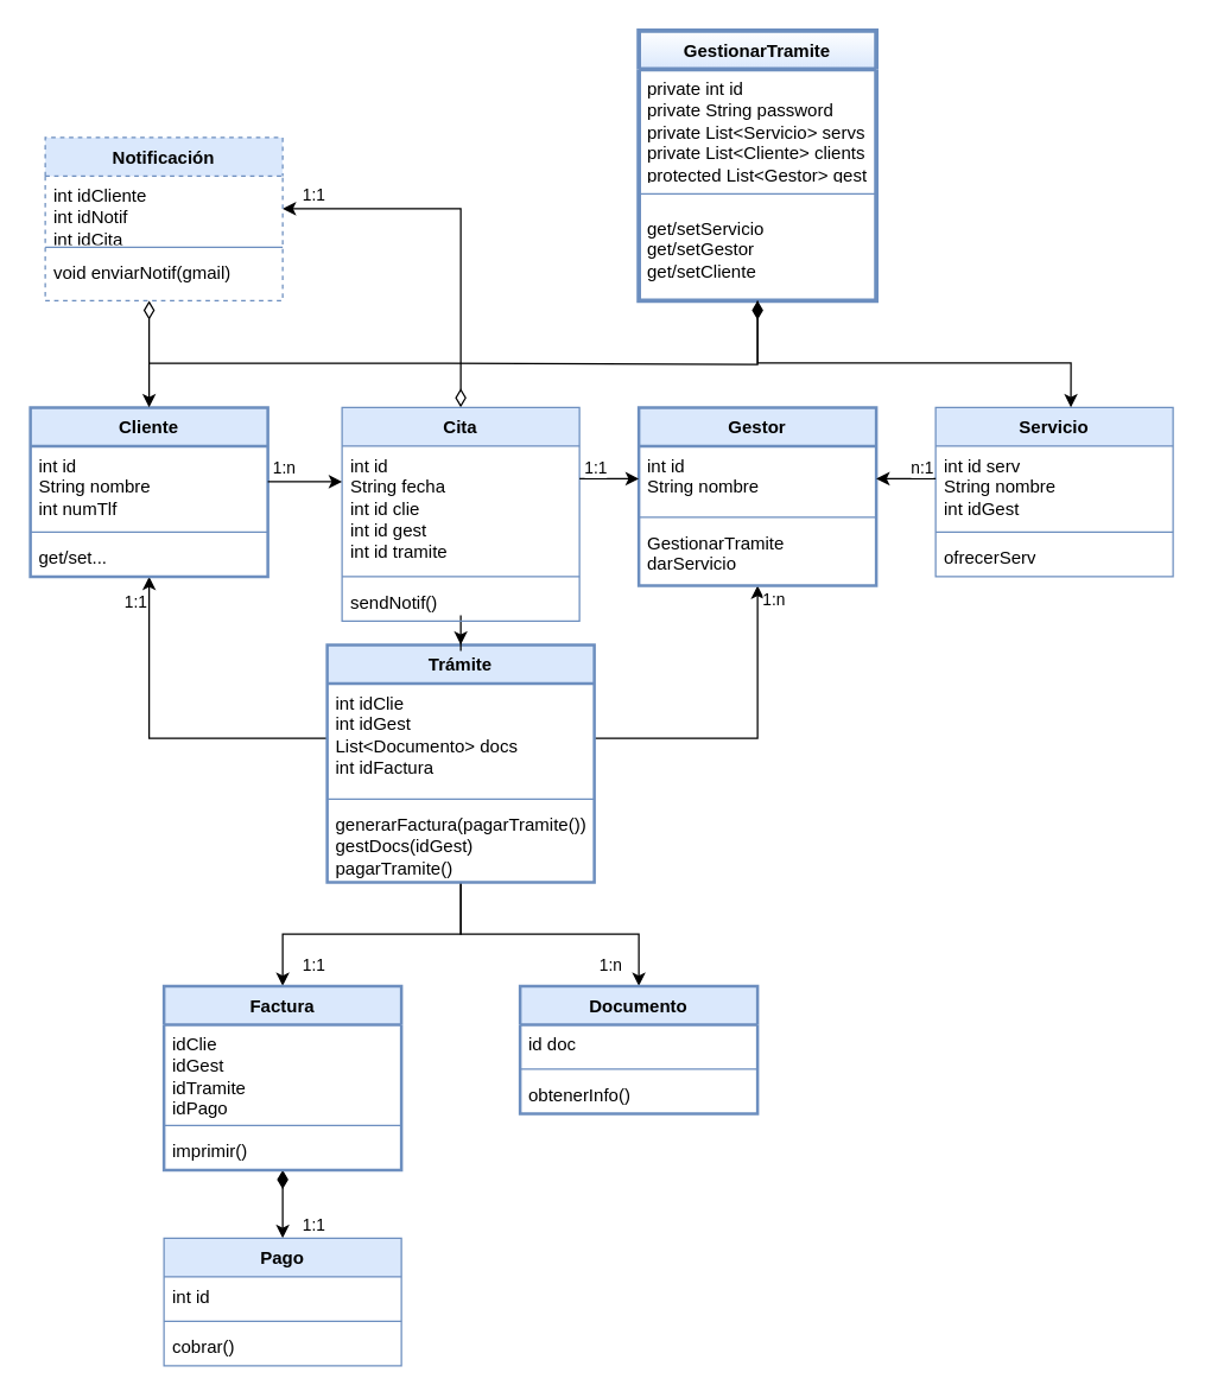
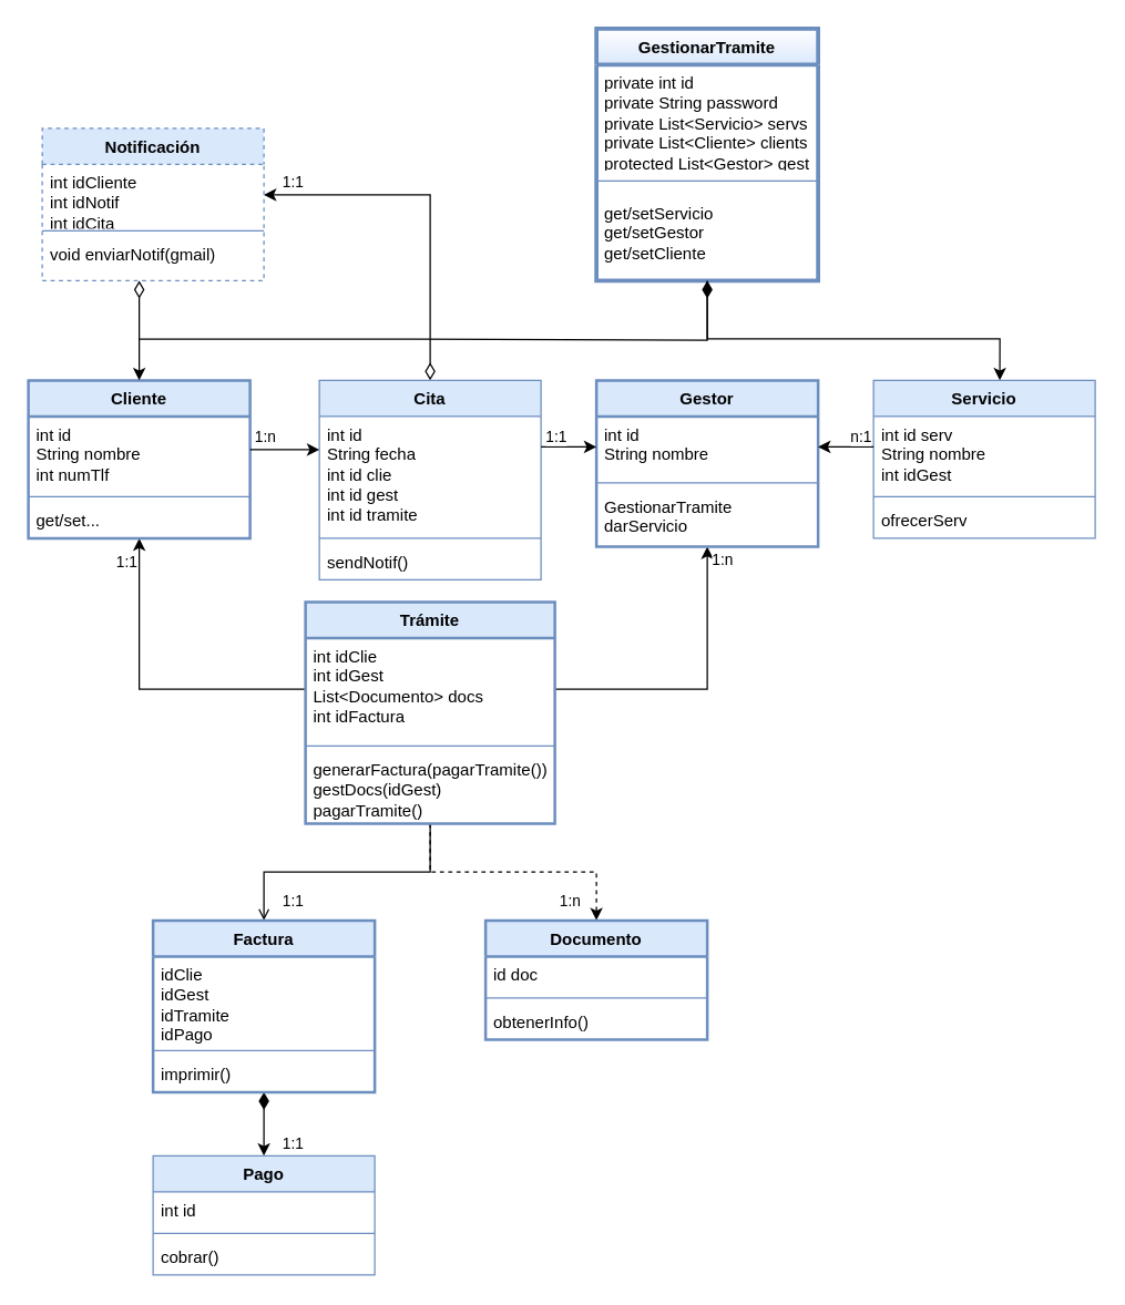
- <mxCell id="40" style="edgeStyle=orthogonalEdgeStyle;rounded=0;orthogonalLoop=1;jettySize=auto;html=1;entryX=0.5;entryY=0;entryDx=0;entryDy=0;startArrow=none;startFill=0;endArrow=classic;endFill=1;" edge="1" parent="1" source="43" target="18"><mxGeometry relative="1" as="geometry" /></mxCell>
- <mxCell id="14" style="edgeStyle=orthogonalEdgeStyle;rounded=0;orthogonalLoop=1;jettySize=auto;html=1;entryX=0.5;entryY=0;entryDx=0;entryDy=0;" edge="1" parent="1" source="18" target="22"><mxGeometry relative="1" as="geometry" /></mxCell>
+ <mxCell id="14" style="edgeStyle=orthogonalEdgeStyle;rounded=0;orthogonalLoop=1;jettySize=auto;html=1;entryX=0.5;entryY=0;entryDx=0;entryDy=0;dashed=1;" edge="1" parent="1" source="18" target="22"><mxGeometry relative="1" as="geometry" /></mxCell>
- <mxCell id="16" style="edgeStyle=orthogonalEdgeStyle;rounded=0;orthogonalLoop=1;jettySize=auto;html=1;" edge="1" parent="1" source="18" target="32"><mxGeometry relative="1" as="geometry" /></mxCell>
+ <mxCell id="16" style="edgeStyle=orthogonalEdgeStyle;rounded=0;orthogonalLoop=1;jettySize=auto;html=1;endArrow=open;" edge="1" parent="1" source="18" target="32"><mxGeometry relative="1" as="geometry" /></mxCell>
